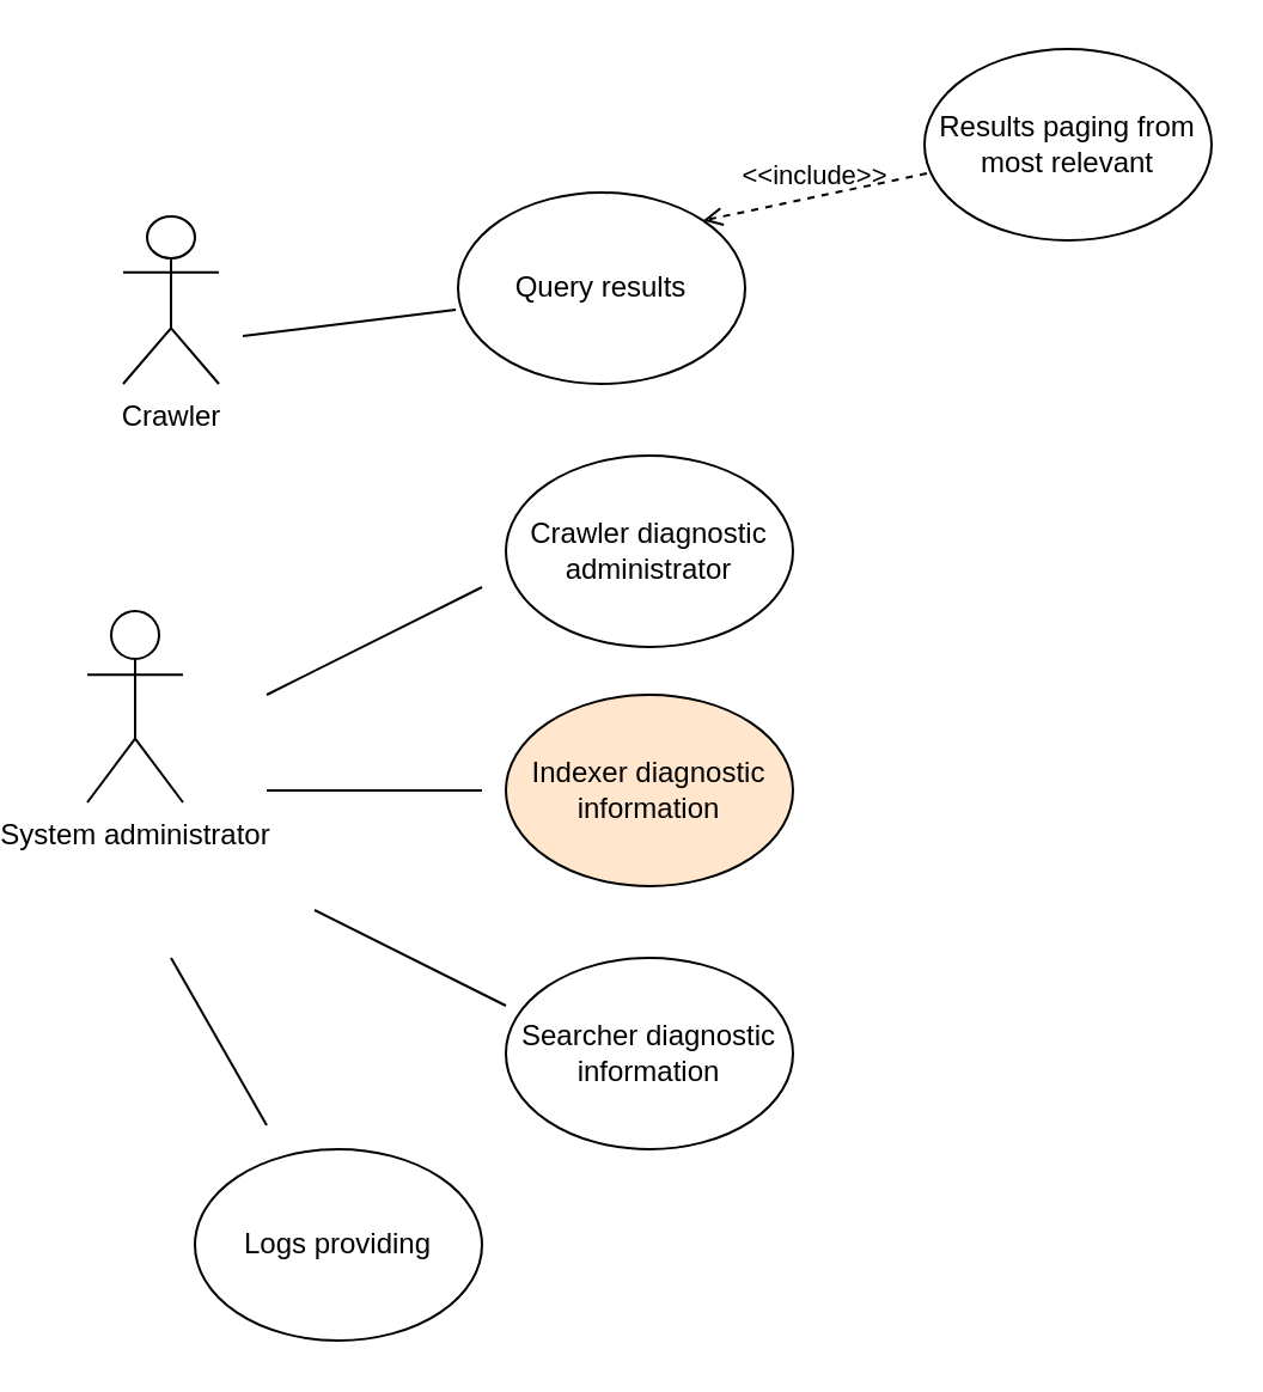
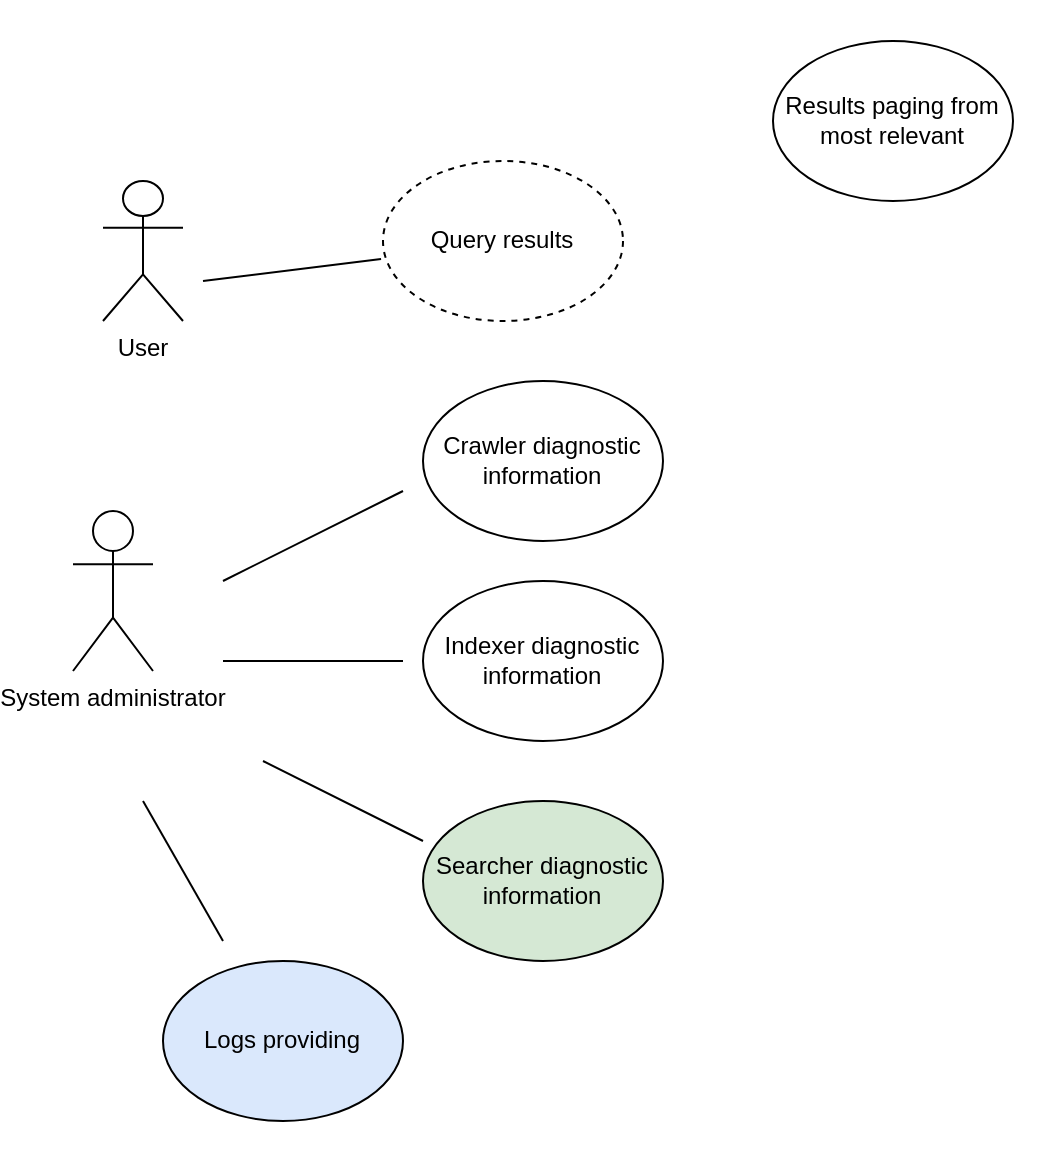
- <mxCell id="6" value="&amp;lt;&amp;lt;include&amp;gt;&amp;gt;" style="html=1;verticalAlign=bottom;labelBackgroundColor=none;endArrow=open;endFill=0;dashed=1;rounded=0;exitX=0.008;exitY=0.65;exitDx=0;exitDy=0;entryX=1;entryY=0;entryDx=0;entryDy=0;exitPerimeter=0;" parent="1" source="5" target="3" edge="1"><mxGeometry width="160" relative="1" as="geometry"><mxPoint x="415" y="-50" as="sourcePoint" /><mxPoint x="322" y="-18" as="targetPoint" /></mxGeometry></mxCell>
- <mxCell id="3" value="Query results" style="ellipse;whiteSpace=wrap;html=1;" parent="1" vertex="1"><mxGeometry x="175" y="80" width="120" height="80" as="geometry" /></mxCell>
+ <mxCell id="3" value="Query results" style="ellipse;whiteSpace=wrap;html=1;dashed=1;" parent="1" vertex="1"><mxGeometry x="175" y="80" width="120" height="80" as="geometry" /></mxCell>
- <mxCell id="2" value="Crawler&lt;br&gt;" style="shape=umlActor;verticalLabelPosition=bottom;verticalAlign=top;html=1;outlineConnect=0;" parent="1" vertex="1"><mxGeometry x="35" y="90" width="40" height="70" as="geometry" /></mxCell>
+ <mxCell id="2" value="User&lt;br&gt;" style="shape=umlActor;verticalLabelPosition=bottom;verticalAlign=top;html=1;outlineConnect=0;" parent="1" vertex="1"><mxGeometry x="35" y="90" width="40" height="70" as="geometry" /></mxCell>
- <mxCell id="8" value="Crawler diagnostic administrator" style="ellipse;whiteSpace=wrap;html=1;" parent="1" vertex="1"><mxGeometry x="195" y="190" width="120" height="80" as="geometry" /></mxCell>
+ <mxCell id="8" value="Crawler diagnostic information" style="ellipse;whiteSpace=wrap;html=1;" parent="1" vertex="1"><mxGeometry x="195" y="190" width="120" height="80" as="geometry" /></mxCell>
- <mxCell id="9" value="Indexer diagnostic information" style="ellipse;whiteSpace=wrap;html=1;fillColor=#ffe6cc;" parent="1" vertex="1"><mxGeometry x="195" y="290" width="120" height="80" as="geometry" /></mxCell>
+ <mxCell id="9" value="Indexer diagnostic information" style="ellipse;whiteSpace=wrap;html=1;" parent="1" vertex="1"><mxGeometry x="195" y="290" width="120" height="80" as="geometry" /></mxCell>
- <mxCell id="10" value="Searcher diagnostic information" style="ellipse;whiteSpace=wrap;html=1;" parent="1" vertex="1"><mxGeometry x="195" y="400" width="120" height="80" as="geometry" /></mxCell>
+ <mxCell id="10" value="Searcher diagnostic information" style="ellipse;whiteSpace=wrap;html=1;fillColor=#d5e8d4;" parent="1" vertex="1"><mxGeometry x="195" y="400" width="120" height="80" as="geometry" /></mxCell>
- <mxCell id="11" value="Logs providing" style="ellipse;whiteSpace=wrap;html=1;" parent="1" vertex="1"><mxGeometry x="65" y="480" width="120" height="80" as="geometry" /></mxCell>
+ <mxCell id="11" value="Logs providing" style="ellipse;whiteSpace=wrap;html=1;fillColor=#dae8fc;" parent="1" vertex="1"><mxGeometry x="65" y="480" width="120" height="80" as="geometry" /></mxCell>
